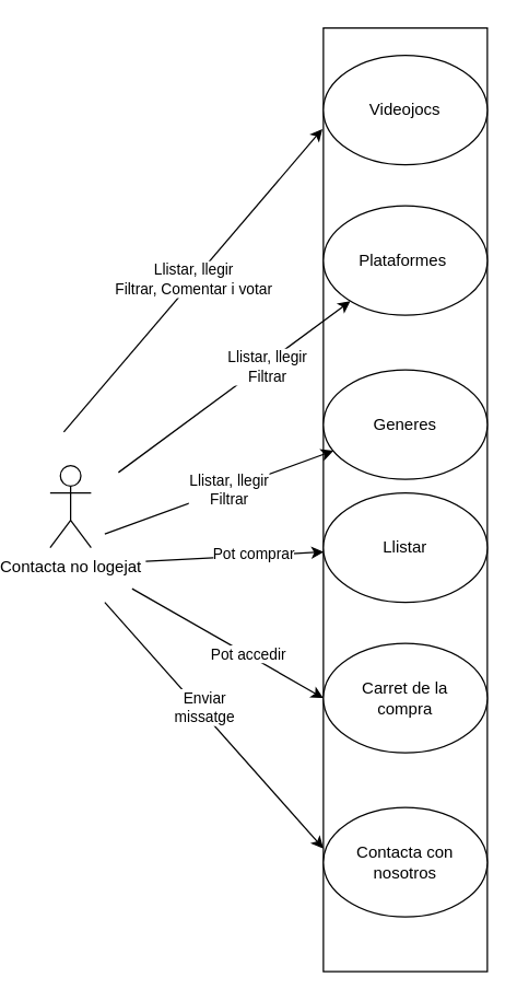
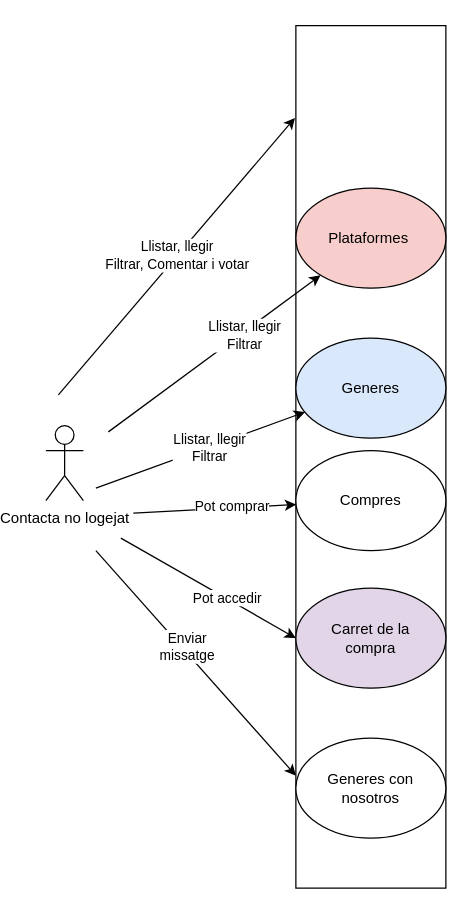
- <mxCell id="3" value="Videojocs" style="ellipse;whiteSpace=wrap;html=1;" vertex="1" parent="1"><mxGeometry x="220" y="40" width="120" height="80" as="geometry" /></mxCell>
- <mxCell id="4" value="Plataformes&amp;nbsp;" style="ellipse;whiteSpace=wrap;html=1;" vertex="1" parent="1"><mxGeometry x="220" y="150" width="120" height="80" as="geometry" /></mxCell>
+ <mxCell id="4" value="Plataformes&amp;nbsp;" style="ellipse;whiteSpace=wrap;html=1;fillColor=#f8cecc;" vertex="1" parent="1"><mxGeometry x="220" y="150" width="120" height="80" as="geometry" /></mxCell>
- <mxCell id="5" value="Generes" style="ellipse;whiteSpace=wrap;html=1;" vertex="1" parent="1"><mxGeometry x="220" y="270" width="120" height="80" as="geometry" /></mxCell>
+ <mxCell id="5" value="Generes" style="ellipse;whiteSpace=wrap;html=1;fillColor=#dae8fc;" vertex="1" parent="1"><mxGeometry x="220" y="270" width="120" height="80" as="geometry" /></mxCell>
- <mxCell id="7" value="Llistar" style="ellipse;whiteSpace=wrap;html=1;" vertex="1" parent="1"><mxGeometry x="220" y="360" width="120" height="80" as="geometry" /></mxCell>
+ <mxCell id="7" value="Compres" style="ellipse;whiteSpace=wrap;html=1;" vertex="1" parent="1"><mxGeometry x="220" y="360" width="120" height="80" as="geometry" /></mxCell>
- <mxCell id="15" value="Carret de la &lt;br&gt;compra" style="ellipse;whiteSpace=wrap;html=1;" vertex="1" parent="1"><mxGeometry x="220" y="470" width="120" height="80" as="geometry" /></mxCell>
+ <mxCell id="15" value="Carret de la &lt;br&gt;compra" style="ellipse;whiteSpace=wrap;html=1;fillColor=#e1d5e7;" vertex="1" parent="1"><mxGeometry x="220" y="470" width="120" height="80" as="geometry" /></mxCell>
- <mxCell id="18" value="Contacta con nosotros" style="ellipse;whiteSpace=wrap;html=1;" vertex="1" parent="1"><mxGeometry x="220" y="590" width="120" height="80" as="geometry" /></mxCell>
+ <mxCell id="18" value="Generes con nosotros" style="ellipse;whiteSpace=wrap;html=1;" vertex="1" parent="1"><mxGeometry x="220" y="590" width="120" height="80" as="geometry" /></mxCell>
